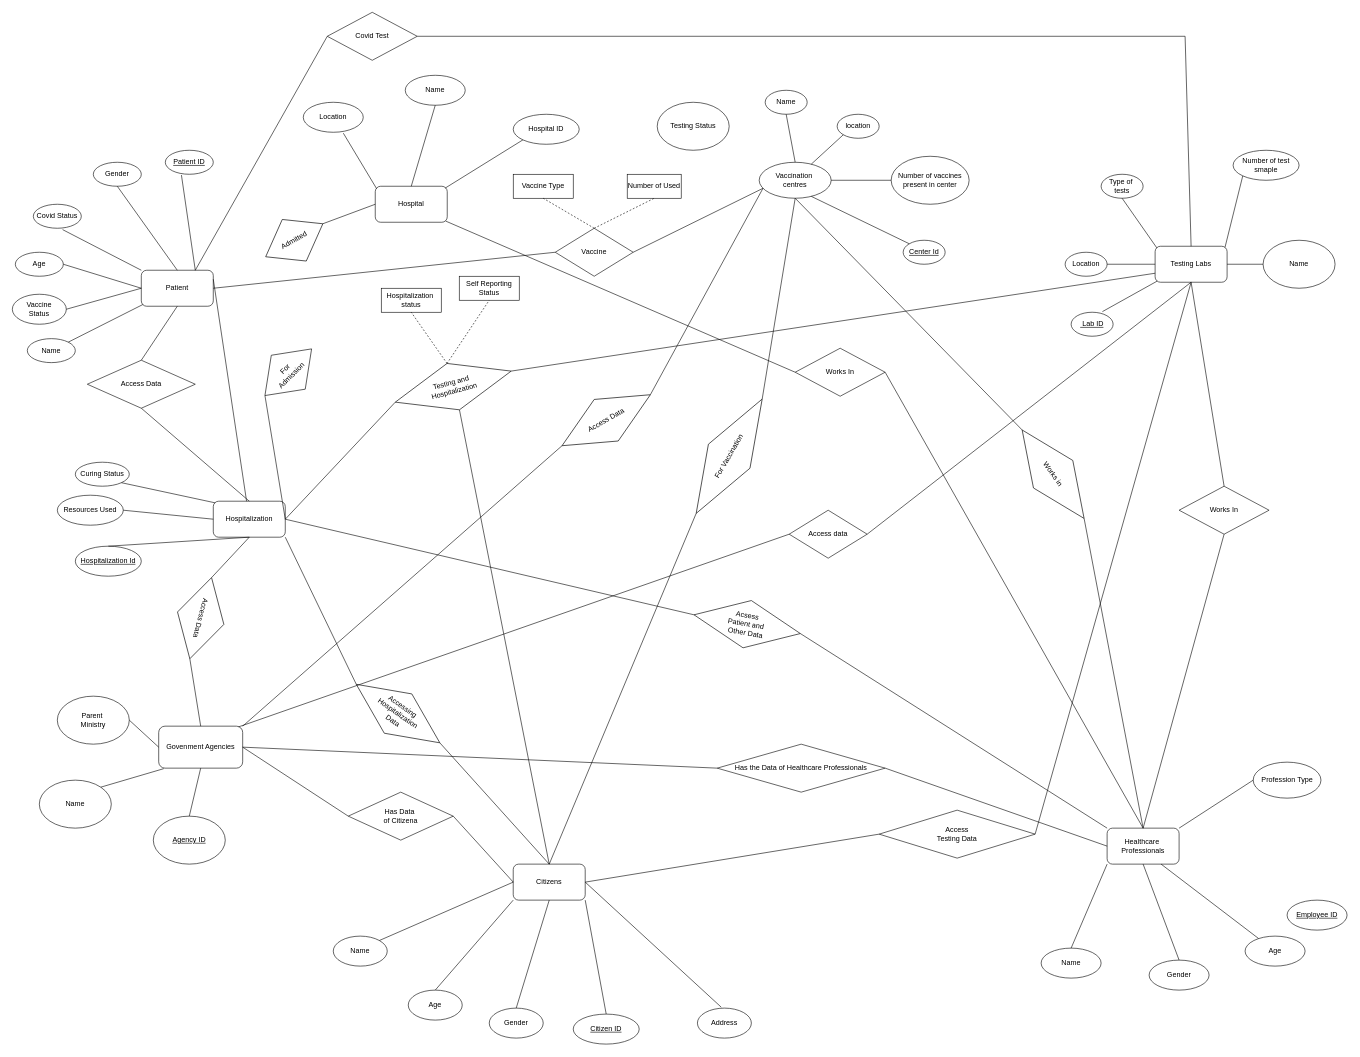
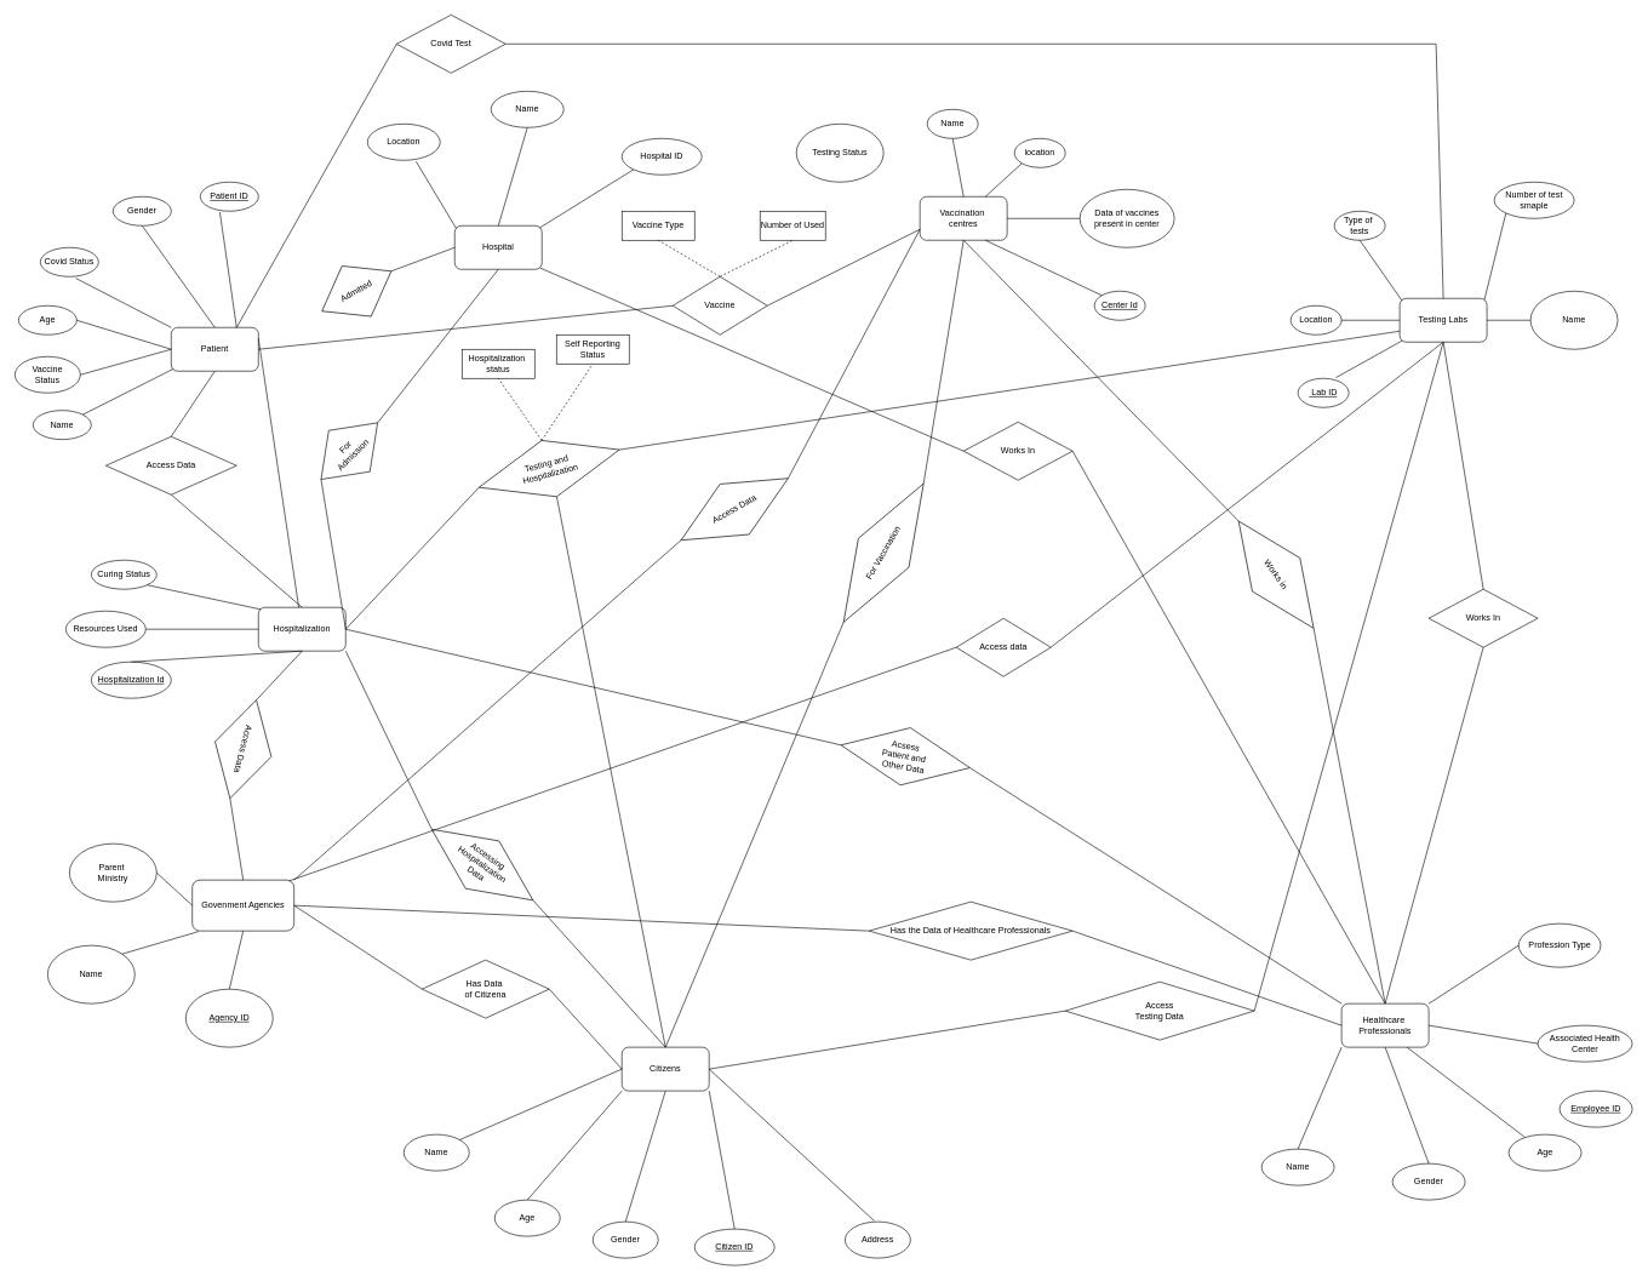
- <mxCell id="8" value="Vaccination&amp;nbsp;&lt;br&gt;centres" style="ellipse;whiteSpace=wrap;html=1;" vertex="1" parent="1"><mxGeometry x="1265" y="270" width="120" height="60" as="geometry" /></mxCell>
+ <mxCell id="8" value="Vaccination&amp;nbsp;&lt;br&gt;centres" style="rounded=1;whiteSpace=wrap;html=1;" vertex="1" parent="1"><mxGeometry x="1265" y="270" width="120" height="60" as="geometry" /></mxCell>
- <mxCell id="11" value="Number of vaccines present in center" style="ellipse;whiteSpace=wrap;html=1;" vertex="1" parent="1"><mxGeometry x="1485" y="260" width="130" height="80" as="geometry" /></mxCell>
+ <mxCell id="11" value="Data of vaccines present in center" style="ellipse;whiteSpace=wrap;html=1;" vertex="1" parent="1"><mxGeometry x="1485" y="260" width="130" height="80" as="geometry" /></mxCell>
+ <mxCell id="78" value="" style="endArrow=none;html=1;rounded=0;entryX=0.5;entryY=1;entryDx=0;entryDy=0;exitX=1;exitY=0.5;exitDx=0;exitDy=0;" edge="1" parent="1" source="74" target="17"><mxGeometry width="50" height="50" relative="1" as="geometry"><mxPoint x="225" y="590" as="sourcePoint" /><mxPoint x="275" y="540" as="targetPoint" /></mxGeometry></mxCell>
- <mxCell id="140" value="Resources Used" style="ellipse;whiteSpace=wrap;html=1;" vertex="1" parent="1"><mxGeometry x="95" y="825" width="110" height="50" as="geometry" /></mxCell>
+ <mxCell id="140" value="Resources Used" style="ellipse;whiteSpace=wrap;html=1;" vertex="1" parent="1"><mxGeometry x="90" y="840" width="110" height="50" as="geometry" /></mxCell>
+ <mxCell id="54" value="" style="endArrow=none;html=1;rounded=0;exitX=0;exitY=0.5;exitDx=0;exitDy=0;entryX=1;entryY=0.5;entryDx=0;entryDy=0;" edge="1" parent="1" source="46" target="45"><mxGeometry width="50" height="50" relative="1" as="geometry"><mxPoint x="1995" y="1670" as="sourcePoint" /><mxPoint x="2115" y="1530" as="targetPoint" /></mxGeometry></mxCell>
+ <mxCell id="46" value="Associated Health Center" style="ellipse;whiteSpace=wrap;html=1;" vertex="1" parent="1"><mxGeometry x="2115" y="1410" width="130" height="50" as="geometry" /></mxCell>
